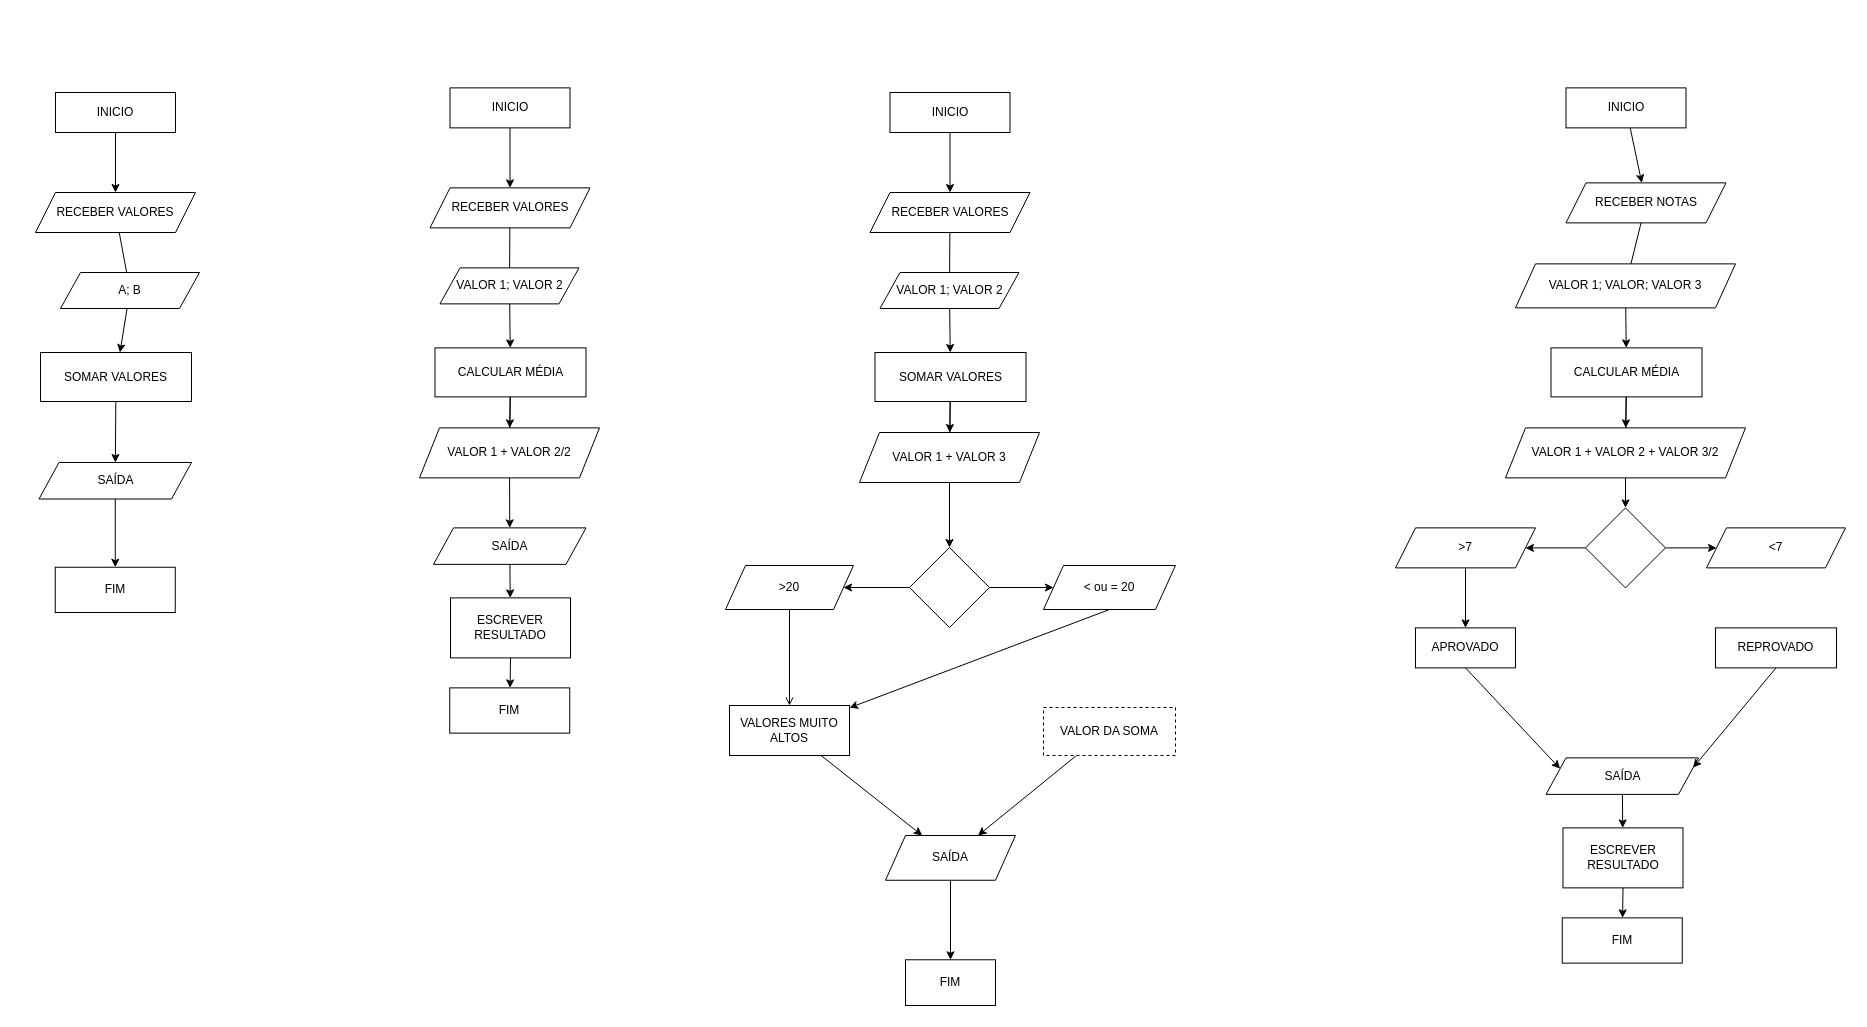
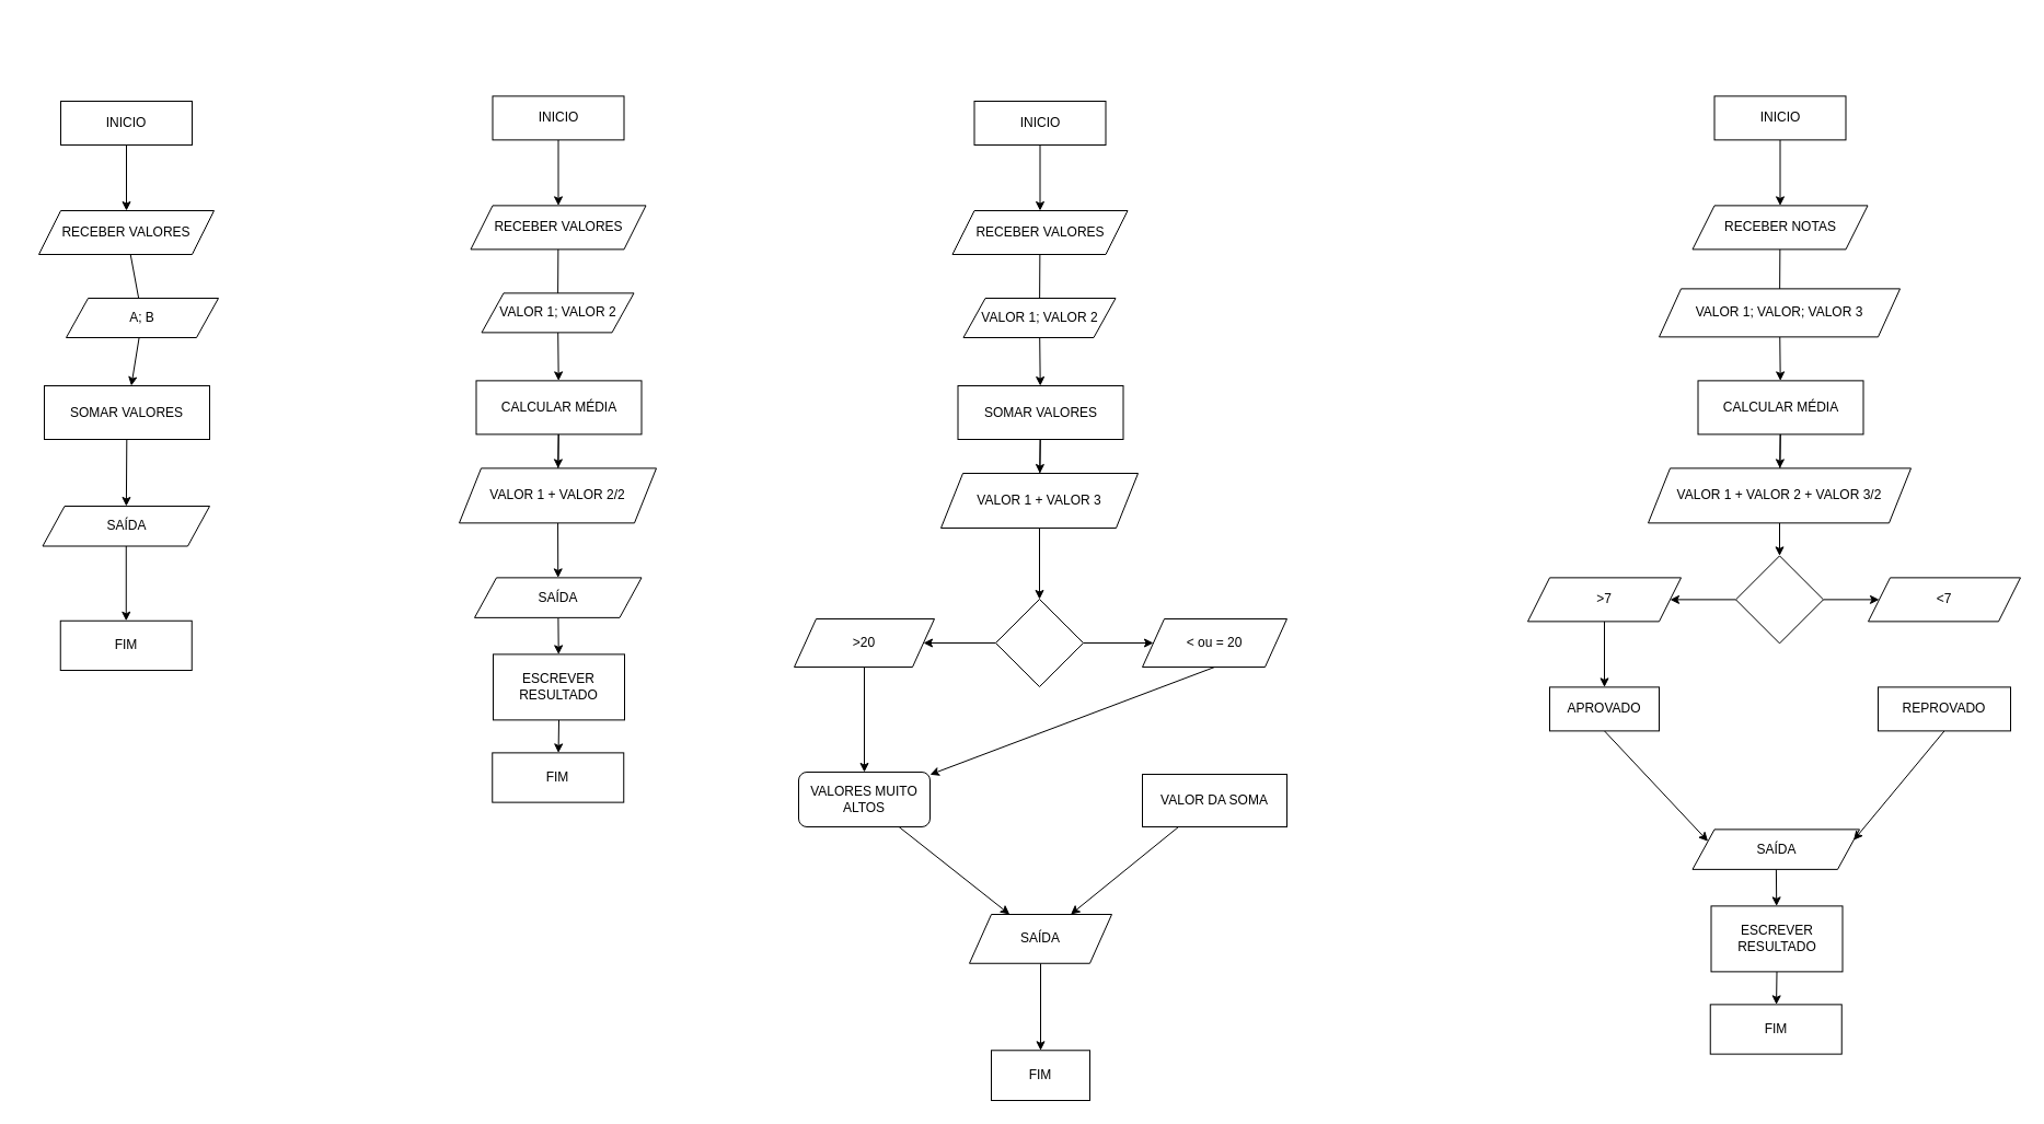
- <mxCell id="30" value="RECEBER NOTAS" style="shape=parallelogram;perimeter=parallelogramPerimeter;whiteSpace=wrap;html=1;fixedSize=1;" parent="1" vertex="1"><mxGeometry x="1565.5" y="182.38" width="160" height="40" as="geometry" /></mxCell>
+ <mxCell id="30" value="RECEBER NOTAS" style="shape=parallelogram;perimeter=parallelogramPerimeter;whiteSpace=wrap;html=1;fixedSize=1;" parent="1" vertex="1"><mxGeometry x="1545.5" y="187.38" width="160" height="40" as="geometry" /></mxCell>
- <mxCell id="75" style="edgeStyle=none;html=1;exitX=0.5;exitY=1;exitDx=0;exitDy=0;entryX=0.5;entryY=0;entryDx=0;entryDy=0;endArrow=open;" edge="1" parent="1" source="76" target="78"><mxGeometry relative="1" as="geometry" /></mxCell>
+ <mxCell id="75" style="edgeStyle=none;html=1;exitX=0.5;exitY=1;exitDx=0;exitDy=0;entryX=0.5;entryY=0;entryDx=0;entryDy=0;" edge="1" parent="1" source="76" target="78"><mxGeometry relative="1" as="geometry" /></mxCell>
- <mxCell id="78" value="VALORES MUITO ALTOS" style="whiteSpace=wrap;html=1;" vertex="1" parent="1"><mxGeometry x="729" y="705" width="120" height="50" as="geometry" /></mxCell>
+ <mxCell id="78" value="VALORES MUITO ALTOS" style="whiteSpace=wrap;html=1;rounded=1;" vertex="1" parent="1"><mxGeometry x="729" y="705" width="120" height="50" as="geometry" /></mxCell>
- <mxCell id="80" value="VALOR DA SOMA" style="whiteSpace=wrap;html=1;dashed=1;" vertex="1" parent="1"><mxGeometry x="1043" y="707" width="132" height="48" as="geometry" /></mxCell>
+ <mxCell id="80" value="VALOR DA SOMA" style="whiteSpace=wrap;html=1;" vertex="1" parent="1"><mxGeometry x="1043" y="707" width="132" height="48" as="geometry" /></mxCell>
